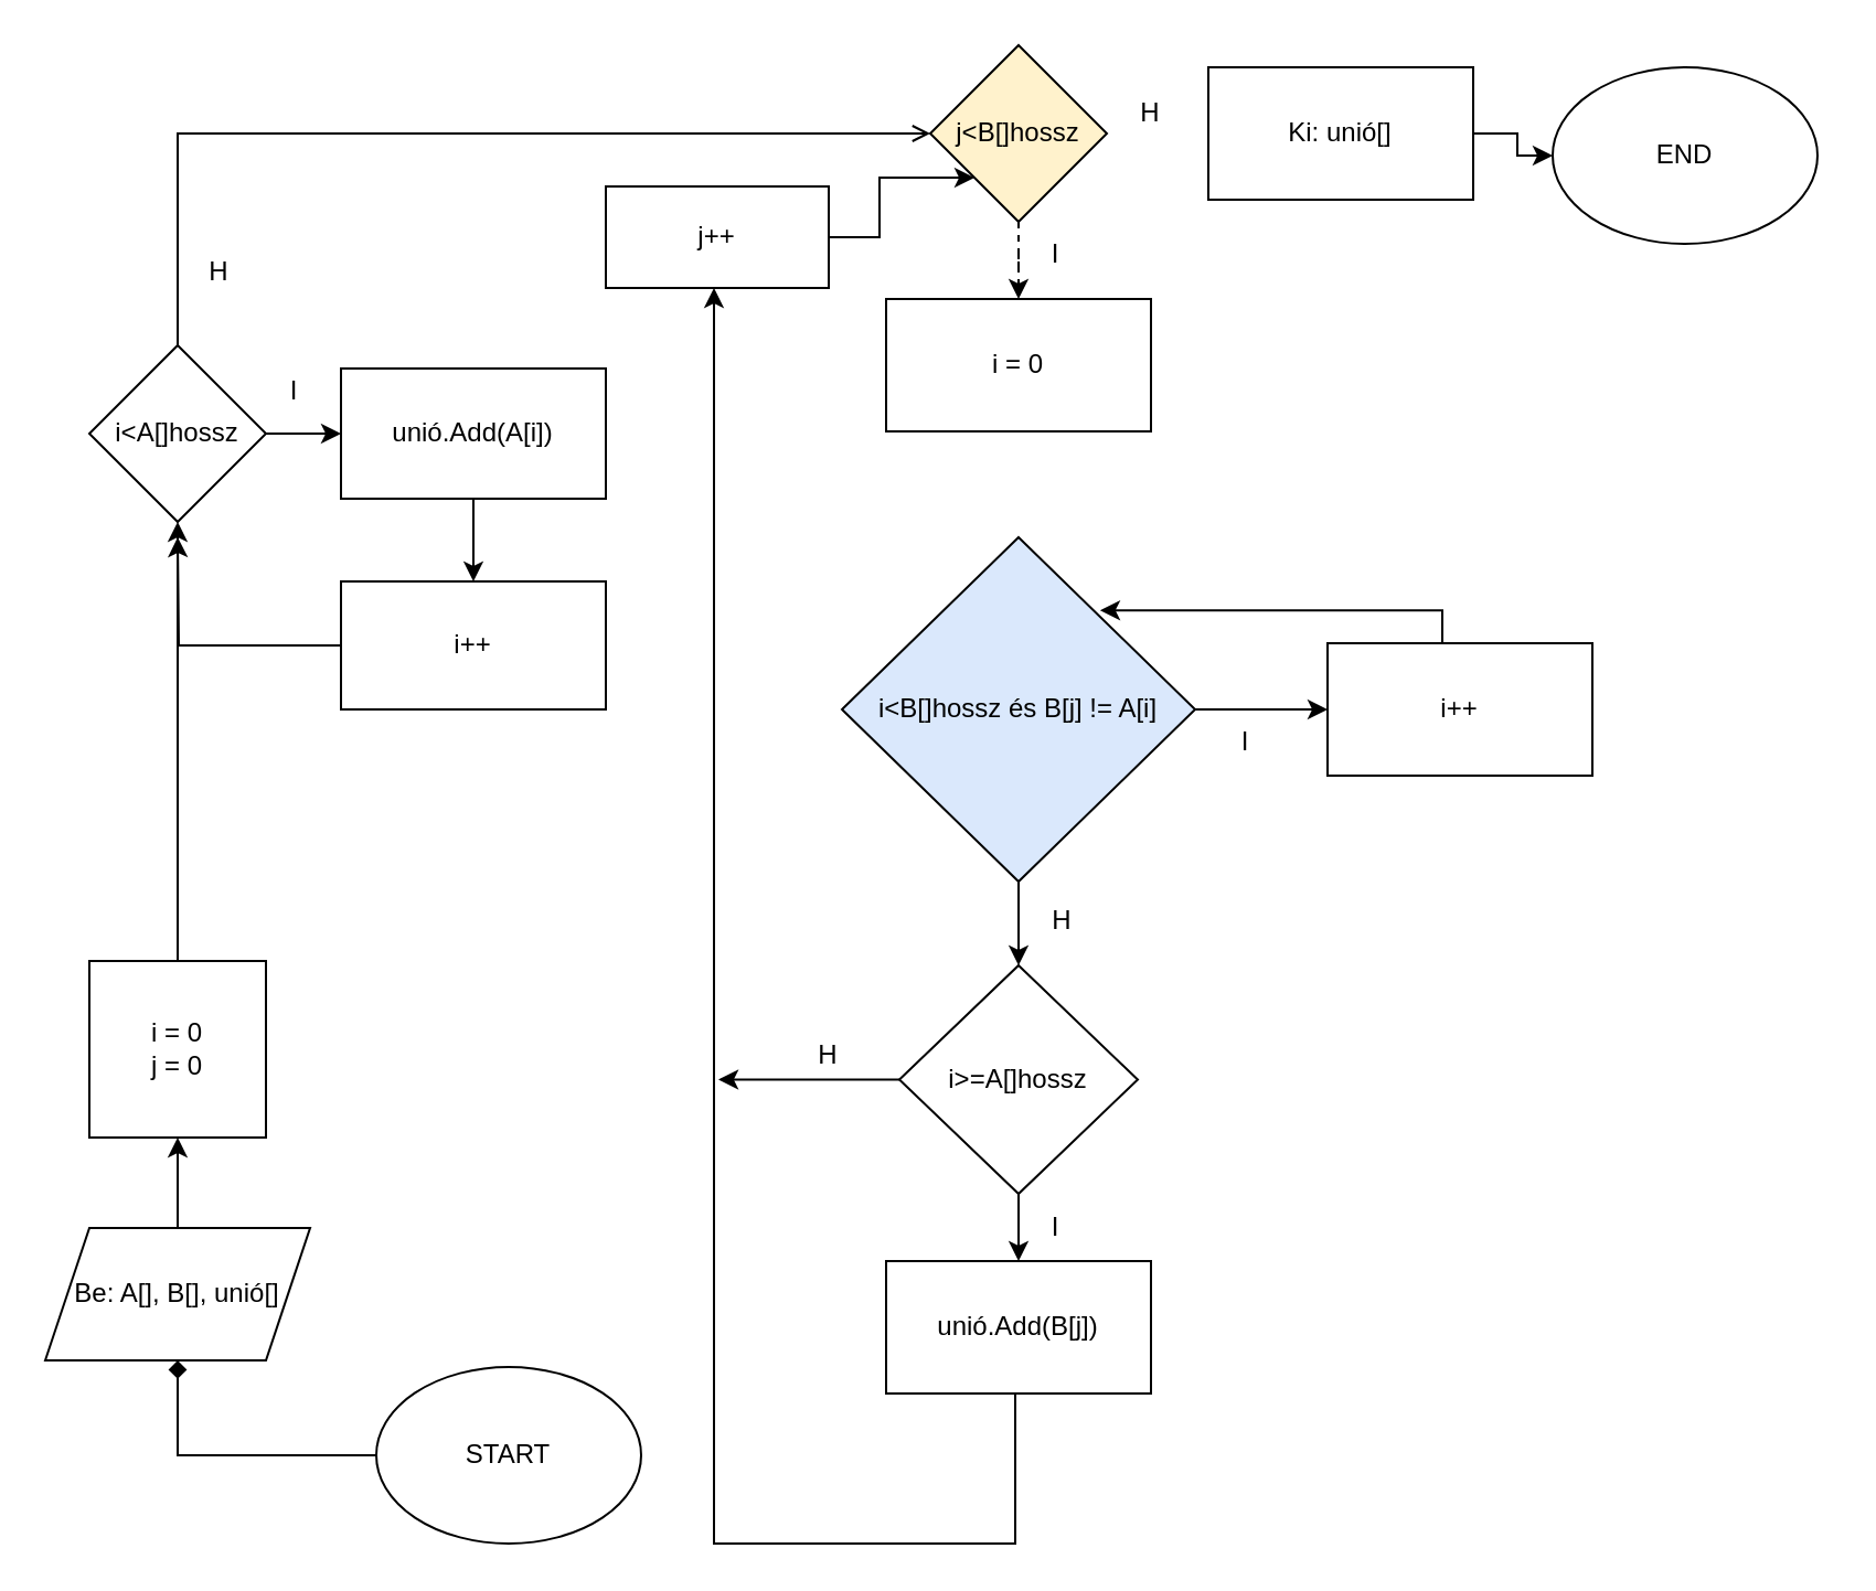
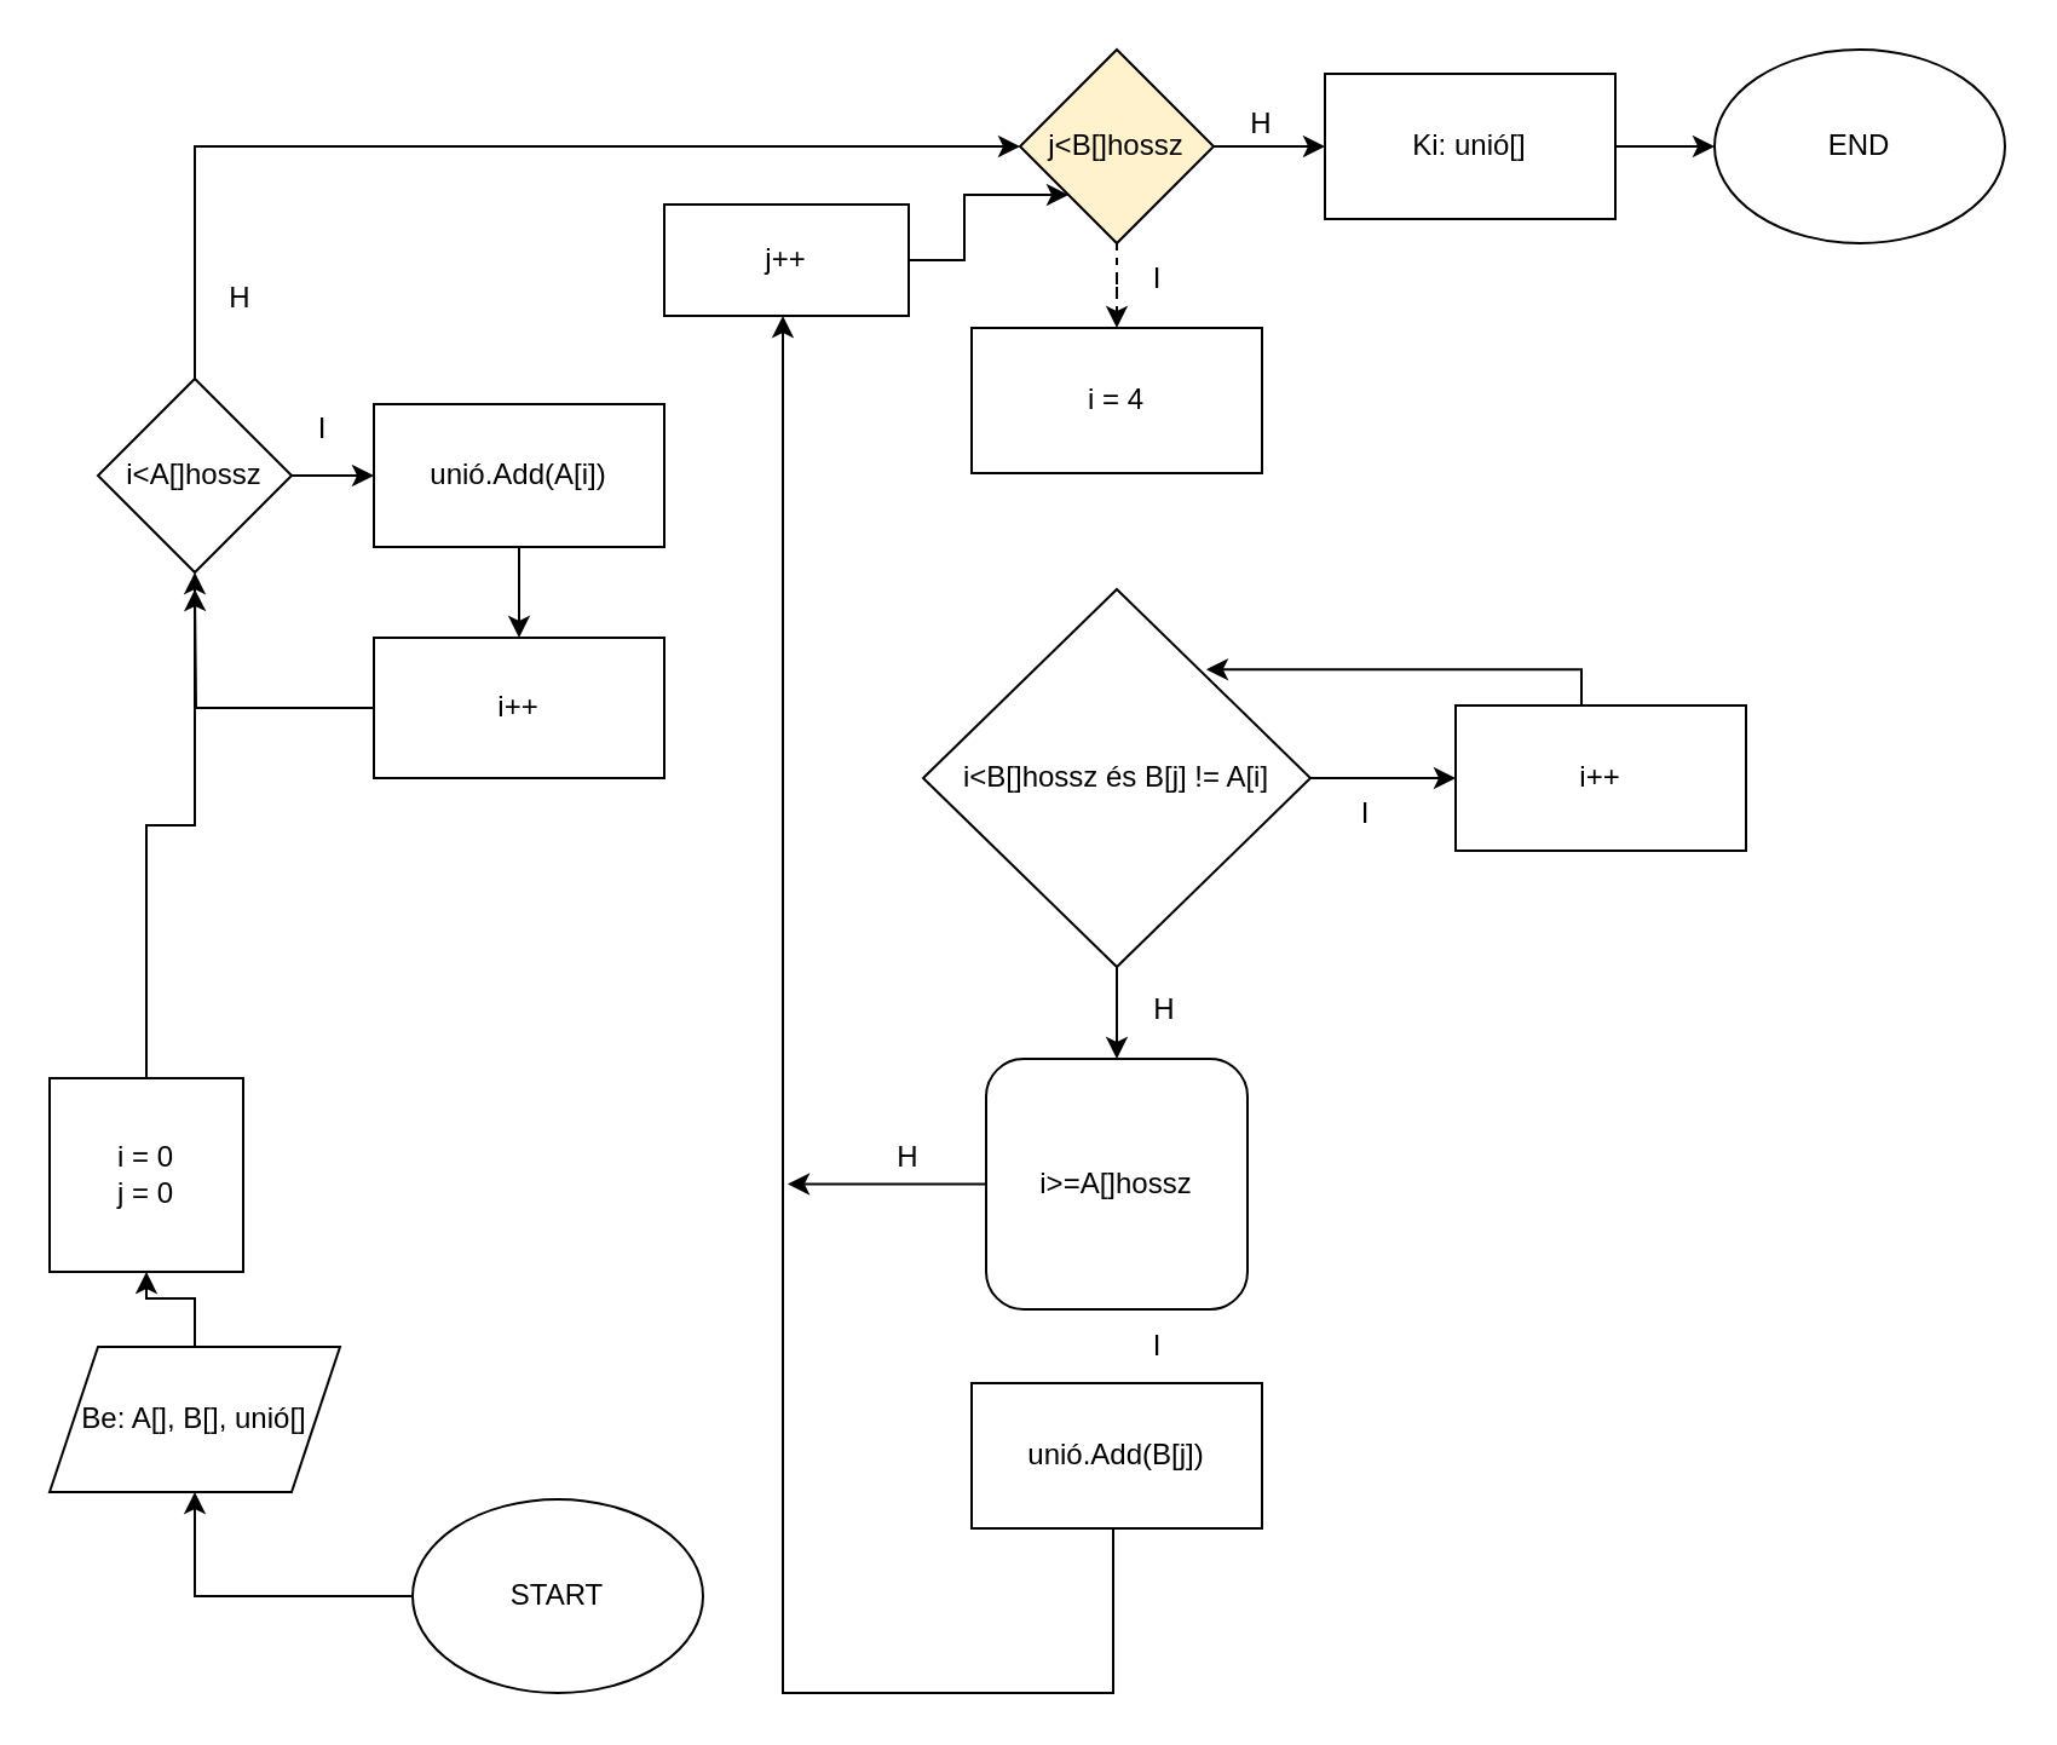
- <mxCell id="9" style="edgeStyle=orthogonalEdgeStyle;rounded=0;orthogonalLoop=1;jettySize=auto;html=1;entryX=0;entryY=0.5;entryDx=0;entryDy=0;endArrow=open;" edge="1" parent="1" source="10" target="19"><mxGeometry relative="1" as="geometry"><Array as="points"><mxPoint x="80" y="60" /></Array></mxGeometry></mxCell>
+ <mxCell id="9" style="edgeStyle=orthogonalEdgeStyle;rounded=0;orthogonalLoop=1;jettySize=auto;html=1;entryX=0;entryY=0.5;entryDx=0;entryDy=0;" edge="1" parent="1" source="10" target="19"><mxGeometry relative="1" as="geometry"><Array as="points"><mxPoint x="80" y="60" /></Array></mxGeometry></mxCell>
+ <mxCell id="18" value="" style="edgeStyle=orthogonalEdgeStyle;rounded=0;orthogonalLoop=1;jettySize=auto;html=1;" parent="1" source="19" target="36" edge="1"><mxGeometry relative="1" as="geometry" /></mxCell>
- <mxCell id="39" value="END" style="ellipse;whiteSpace=wrap;html=1;" parent="1" vertex="1"><mxGeometry x="703" y="30" width="120" height="80" as="geometry" /></mxCell>
+ <mxCell id="39" value="END" style="ellipse;whiteSpace=wrap;html=1;" parent="1" vertex="1"><mxGeometry x="708" y="20" width="120" height="80" as="geometry" /></mxCell>
- <mxCell id="20" value="i = 0" style="rounded=0;whiteSpace=wrap;html=1;" parent="1" vertex="1"><mxGeometry x="401" y="135" width="120" height="60" as="geometry" /></mxCell>
+ <mxCell id="20" value="i = 4" style="rounded=0;whiteSpace=wrap;html=1;" parent="1" vertex="1"><mxGeometry x="401" y="135" width="120" height="60" as="geometry" /></mxCell>
- <mxCell id="23" value="i&amp;lt;B[]hossz és B[j] != A[i]" style="rhombus;whiteSpace=wrap;html=1;fillColor=#dae8fc;" parent="1" vertex="1"><mxGeometry x="381" y="243" width="160" height="156" as="geometry" /></mxCell>
+ <mxCell id="23" value="i&amp;lt;B[]hossz és B[j] != A[i]" style="rhombus;whiteSpace=wrap;html=1;" parent="1" vertex="1"><mxGeometry x="381" y="243" width="160" height="156" as="geometry" /></mxCell>
- <mxCell id="7" value="&lt;div&gt;i = 0&lt;br&gt;&lt;/div&gt;&lt;div&gt;j = 0&lt;br&gt;&lt;/div&gt;" style="whiteSpace=wrap;html=1;aspect=fixed;" parent="1" vertex="1"><mxGeometry x="40" y="435" width="80" height="80" as="geometry" /></mxCell>
+ <mxCell id="7" value="&lt;div&gt;i = 0&lt;br&gt;&lt;/div&gt;&lt;div&gt;j = 0&lt;br&gt;&lt;/div&gt;" style="whiteSpace=wrap;html=1;aspect=fixed;" parent="1" vertex="1"><mxGeometry x="20" y="445" width="80" height="80" as="geometry" /></mxCell>
- <mxCell id="28" value="i&amp;gt;=A[]hossz" style="rhombus;whiteSpace=wrap;html=1;" parent="1" vertex="1"><mxGeometry x="407" y="437" width="108" height="103.5" as="geometry" /></mxCell>
+ <mxCell id="28" value="i&amp;gt;=A[]hossz" style="whiteSpace=wrap;html=1;rounded=1;" parent="1" vertex="1"><mxGeometry x="407" y="437" width="108" height="103.5" as="geometry" /></mxCell>
- <mxCell id="26" value="" style="edgeStyle=orthogonalEdgeStyle;rounded=0;orthogonalLoop=1;jettySize=auto;html=1;" parent="1" source="28" target="30" edge="1"><mxGeometry relative="1" as="geometry" /></mxCell>
- <mxCell id="2" value="" style="edgeStyle=orthogonalEdgeStyle;rounded=0;orthogonalLoop=1;jettySize=auto;html=1;endArrow=diamond;" parent="1" source="3" target="5" edge="1"><mxGeometry relative="1" as="geometry" /></mxCell>
+ <mxCell id="2" value="" style="edgeStyle=orthogonalEdgeStyle;rounded=0;orthogonalLoop=1;jettySize=auto;html=1;" parent="1" source="3" target="5" edge="1"><mxGeometry relative="1" as="geometry" /></mxCell>
